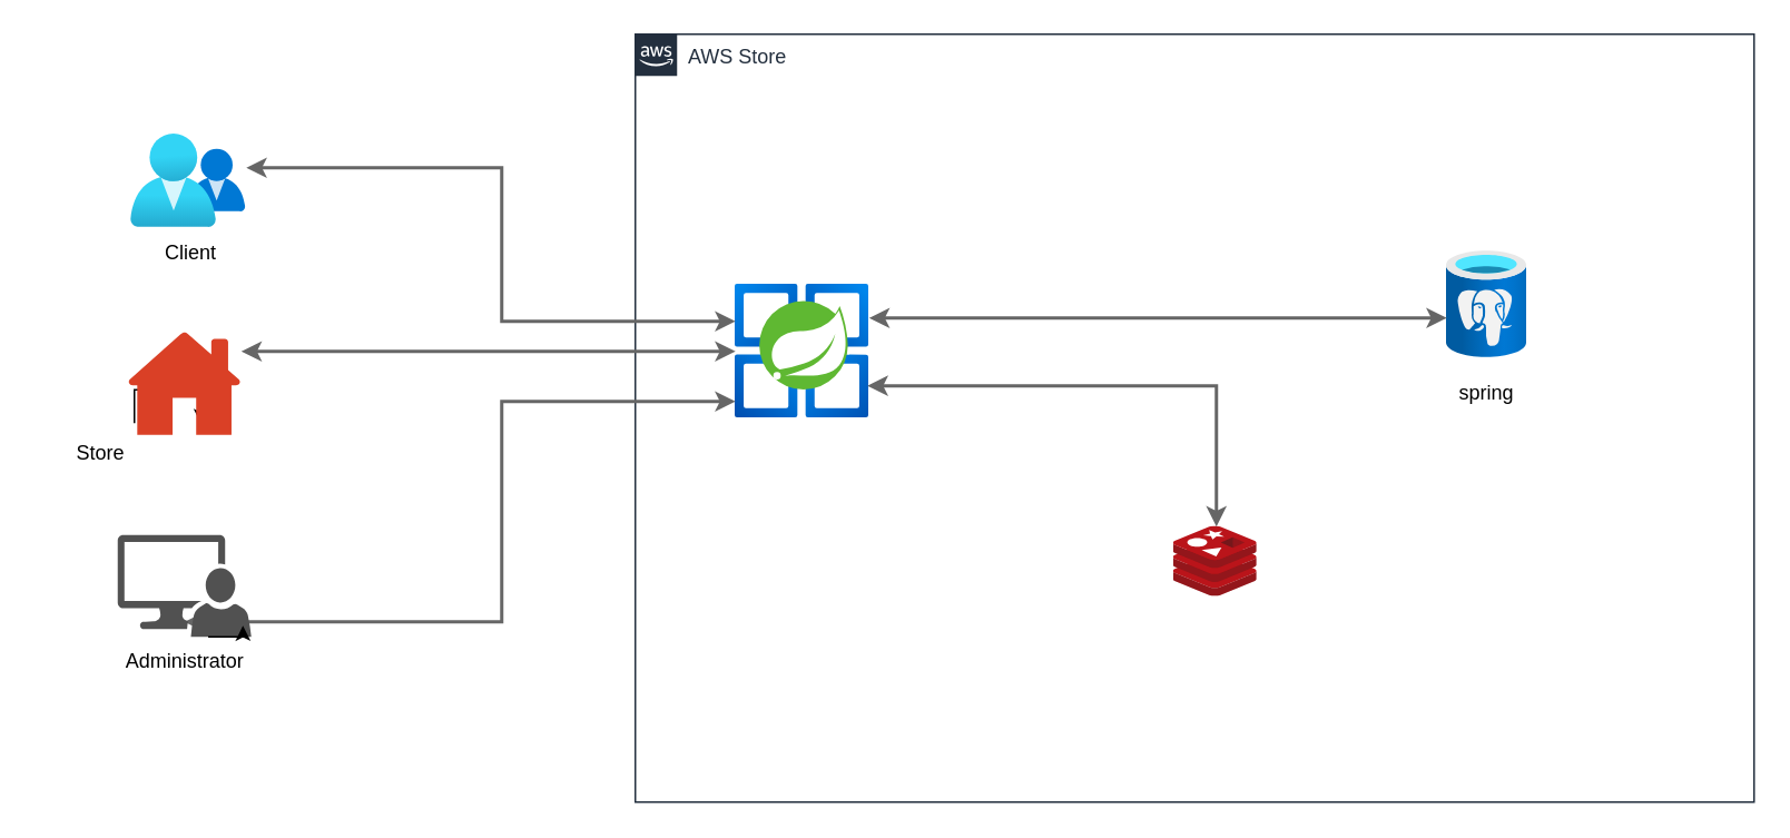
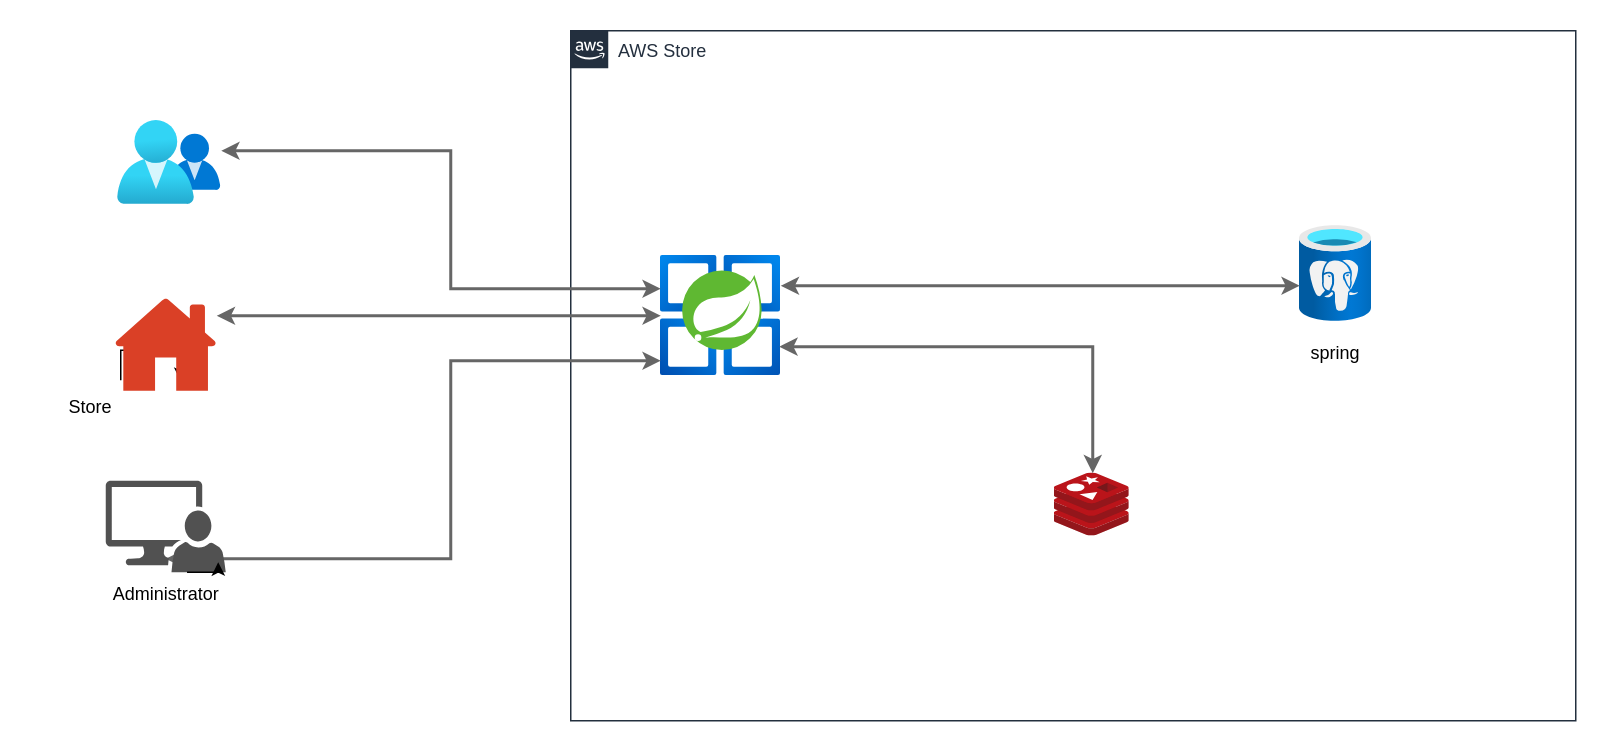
- <mxCell id="16" value="Client" style="text;strokeColor=none;align=center;fillColor=none;html=1;verticalAlign=middle;whiteSpace=wrap;rounded=0;" vertex="1" parent="14"><mxGeometry x="20" y="56" width="60" height="30" as="geometry" /></mxCell>
